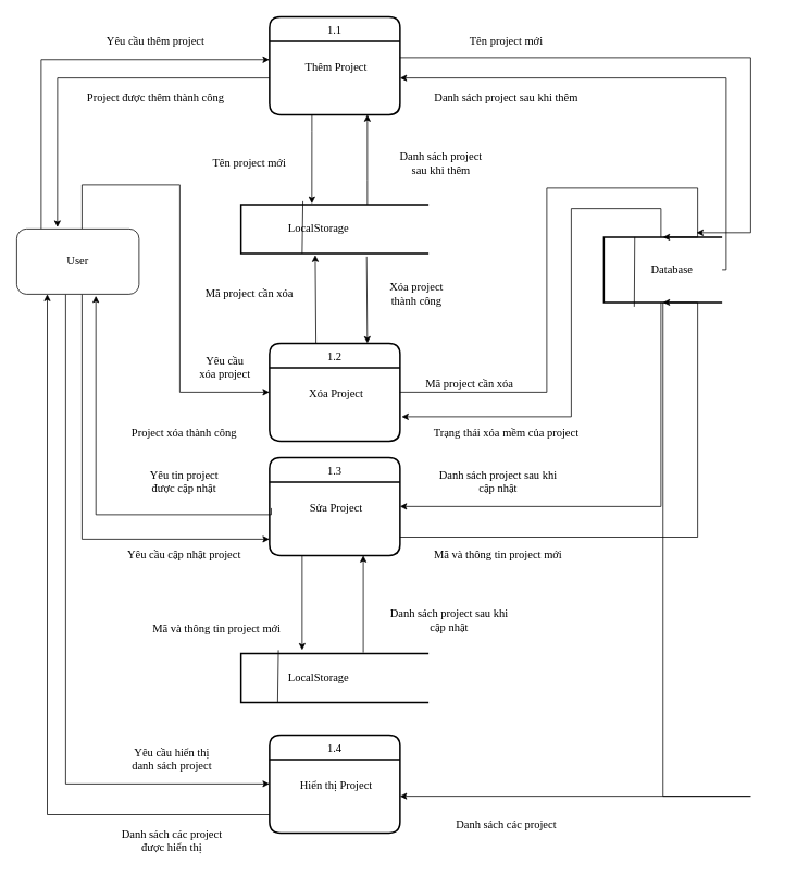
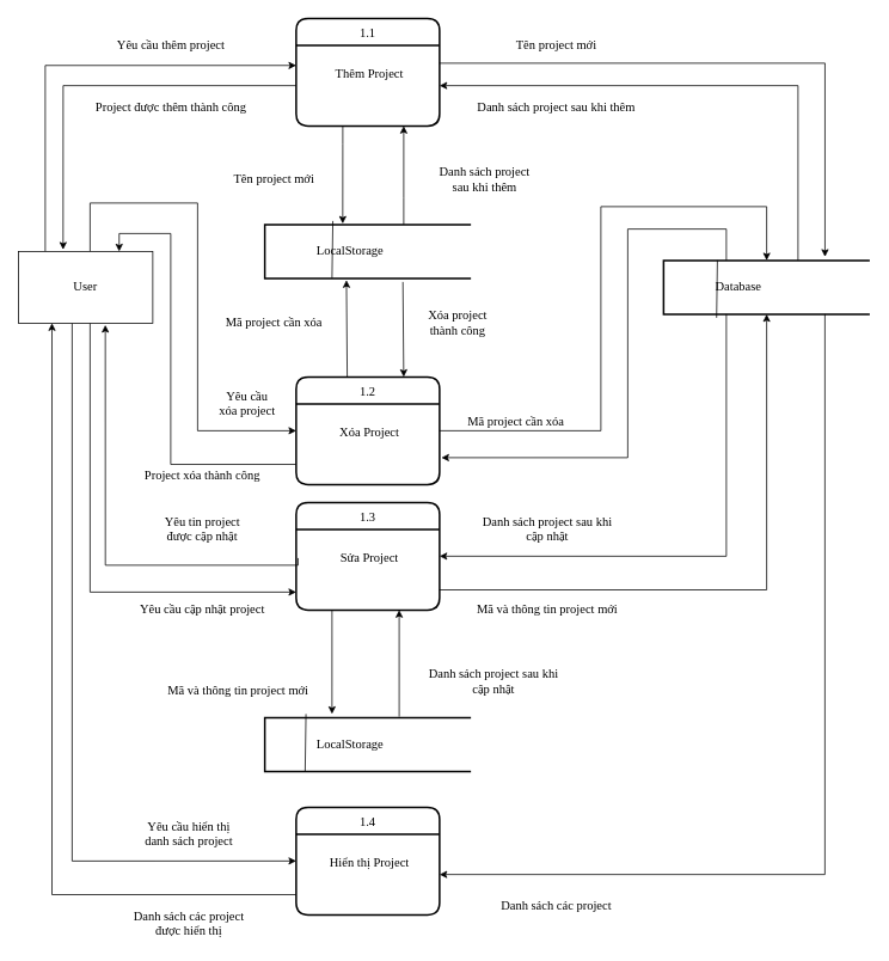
- <mxCell id="6" value="&lt;font style=&quot;font-size: 14px;&quot;&gt;User&lt;/font&gt;" style="whiteSpace=wrap;html=1;fontFamily=Verdana;fontSize=14;rounded=1;" parent="1" vertex="1"><mxGeometry x="20" y="280" width="150" height="80" as="geometry" /></mxCell>
+ <mxCell id="6" value="&lt;font style=&quot;font-size: 14px;&quot;&gt;User&lt;/font&gt;" style="rounded=0;whiteSpace=wrap;html=1;fontFamily=Verdana;fontSize=14;" parent="1" vertex="1"><mxGeometry x="20" y="280" width="150" height="80" as="geometry" /></mxCell>
- <mxCell id="19" value="&amp;nbsp;&amp;nbsp;&amp;nbsp;&amp;nbsp;&amp;nbsp;&amp;nbsp;&amp;nbsp;&amp;nbsp;&amp;nbsp;&amp;nbsp;&amp;nbsp;&amp;nbsp;&amp;nbsp;&amp;nbsp;&amp;nbsp; Database" style="strokeWidth=2;html=1;shape=mxgraph.flowchart.annotation_1;align=left;pointerEvents=1;fontFamily=Verdana;fontSize=14;" parent="1" vertex="1"><mxGeometry x="740" y="290" width="145" height="80" as="geometry" /></mxCell>
+ <mxCell id="19" value="&amp;nbsp;&amp;nbsp;&amp;nbsp;&amp;nbsp;&amp;nbsp;&amp;nbsp;&amp;nbsp;&amp;nbsp;&amp;nbsp;&amp;nbsp;&amp;nbsp;&amp;nbsp;&amp;nbsp;&amp;nbsp;&amp;nbsp; Database" style="strokeWidth=2;html=1;shape=mxgraph.flowchart.annotation_1;align=left;pointerEvents=1;fontFamily=Verdana;fontSize=14;" parent="1" vertex="1"><mxGeometry x="740" y="290" width="230" height="60" as="geometry" /></mxCell>
+ <mxCell id="25" style="edgeStyle=orthogonalEdgeStyle;rounded=0;orthogonalLoop=1;jettySize=auto;html=1;entryX=0.75;entryY=0;entryDx=0;entryDy=0;fontFamily=Verdana;fontSize=14;exitX=0;exitY=0.75;exitDx=0;exitDy=0;" parent="1" source="10" target="6" edge="1"><mxGeometry relative="1" as="geometry"><mxPoint x="220" y="350" as="sourcePoint" /><Array as="points"><mxPoint x="190" y="518" /><mxPoint x="190" y="260" /><mxPoint x="133" y="260" /></Array></mxGeometry></mxCell>
- <mxCell id="37" value="Trạng thái xóa mềm của project" style="text;html=1;align=center;verticalAlign=middle;resizable=0;points=[];autosize=1;fontSize=14;fontFamily=Verdana;" parent="1" vertex="1"><mxGeometry x="500" y="520" width="240" height="20" as="geometry" /></mxCell>
